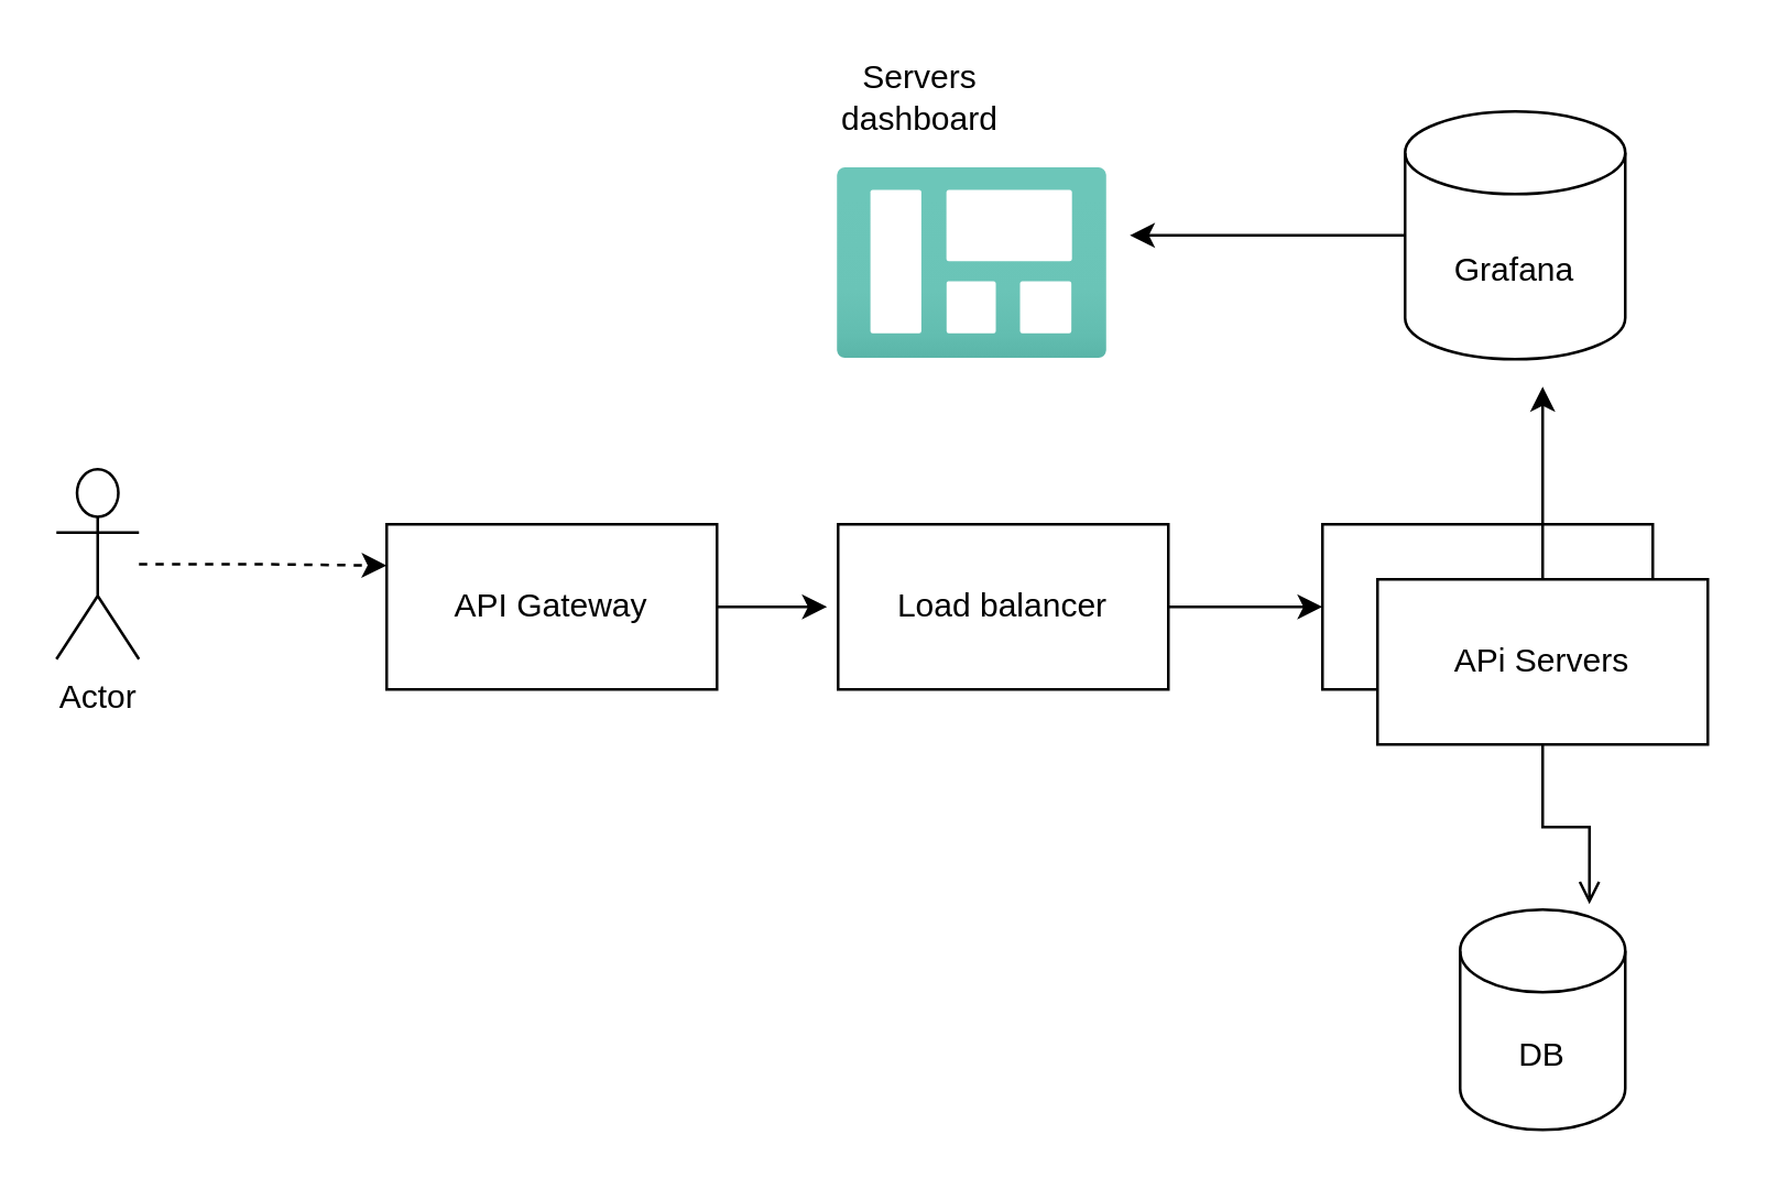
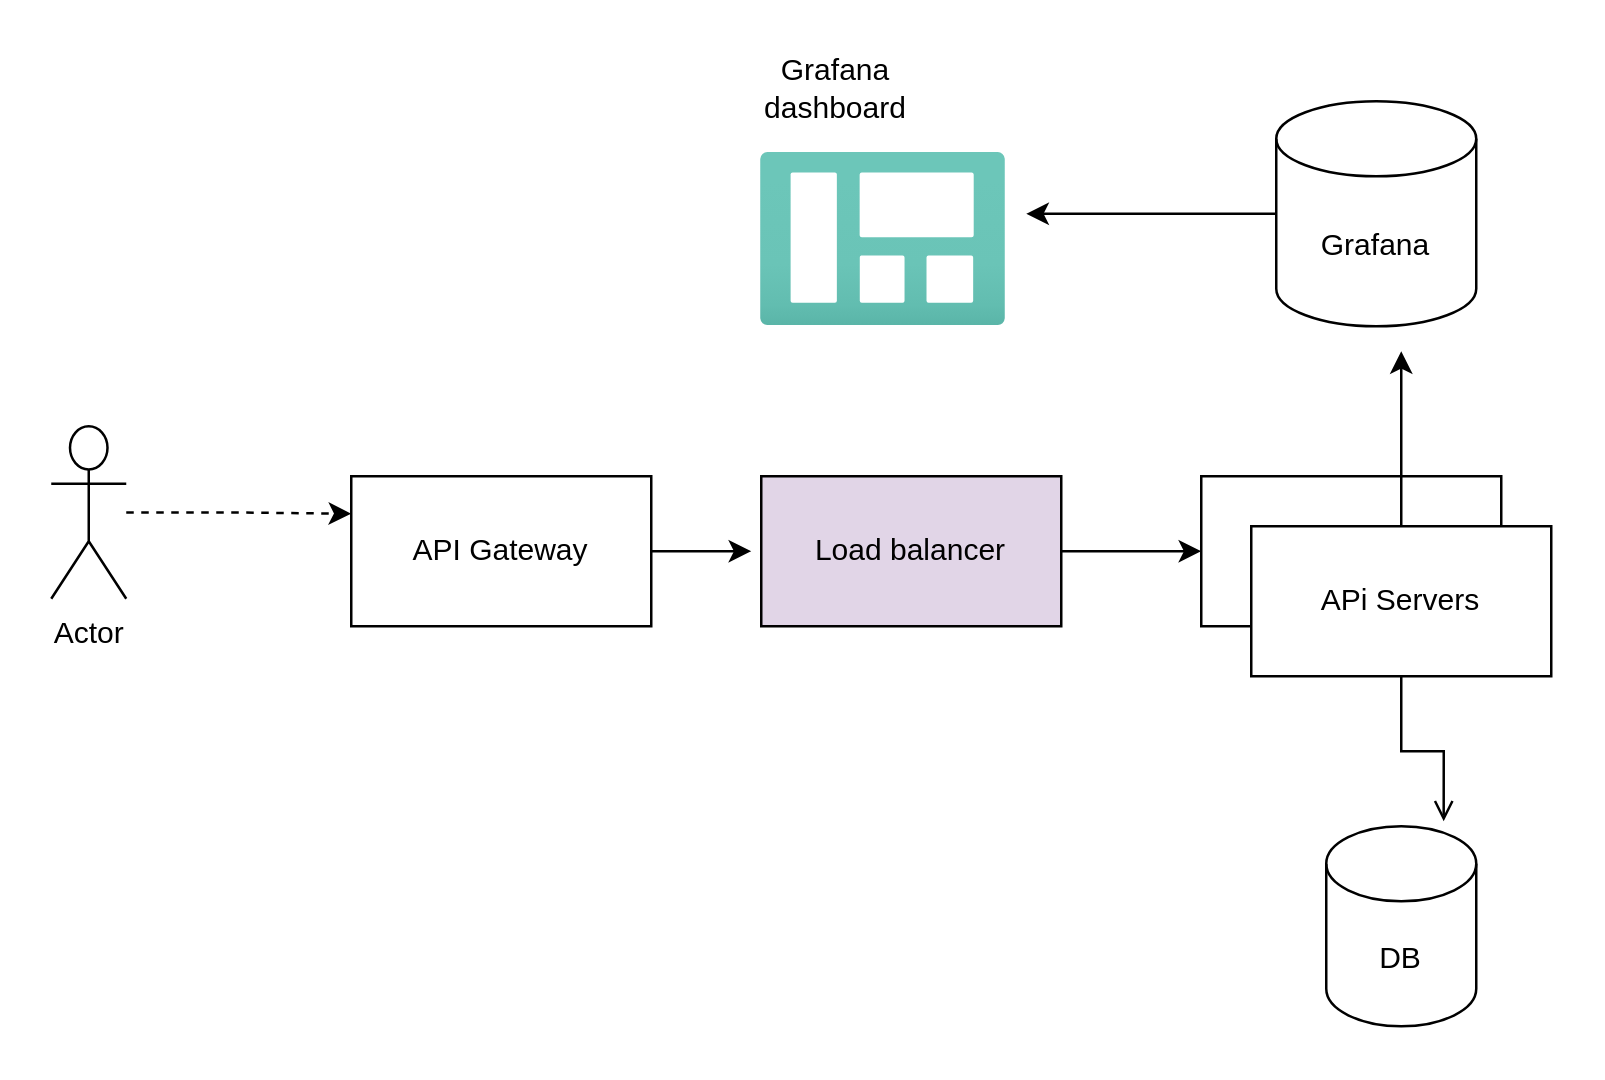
- <mxCell id="16" value="Servers dashboard" style="text;html=1;strokeColor=none;fillColor=none;align=center;verticalAlign=middle;whiteSpace=wrap;rounded=0;" vertex="1" parent="1"><mxGeometry x="304" y="20" width="60" height="30" as="geometry" /></mxCell>
+ <mxCell id="16" value="Grafana dashboard" style="text;html=1;strokeColor=none;fillColor=none;align=center;verticalAlign=middle;whiteSpace=wrap;rounded=0;" vertex="1" parent="1"><mxGeometry x="304" y="20" width="60" height="30" as="geometry" /></mxCell>
- <mxCell id="7" value="Load balancer" style="rounded=0;whiteSpace=wrap;html=1;" vertex="1" parent="1"><mxGeometry x="304" y="190" width="120" height="60" as="geometry" /></mxCell>
+ <mxCell id="7" value="Load balancer" style="rounded=0;whiteSpace=wrap;html=1;fillColor=#e1d5e7;" vertex="1" parent="1"><mxGeometry x="304" y="190" width="120" height="60" as="geometry" /></mxCell>
